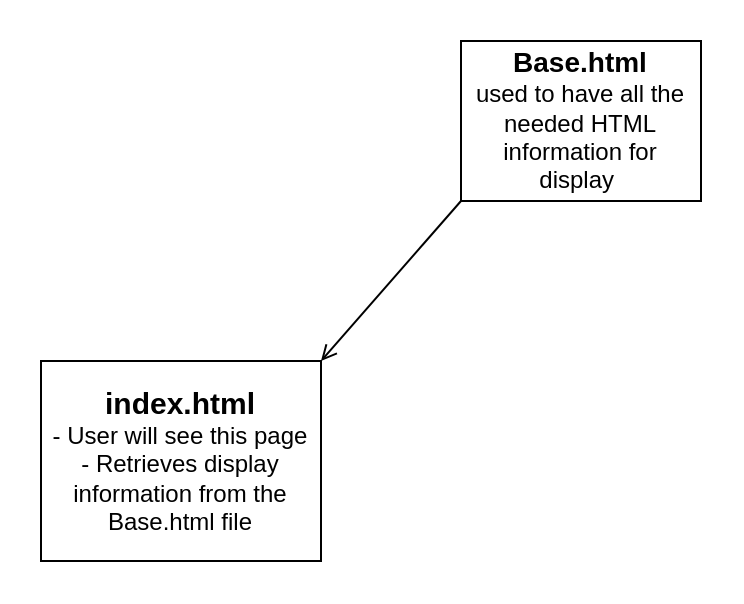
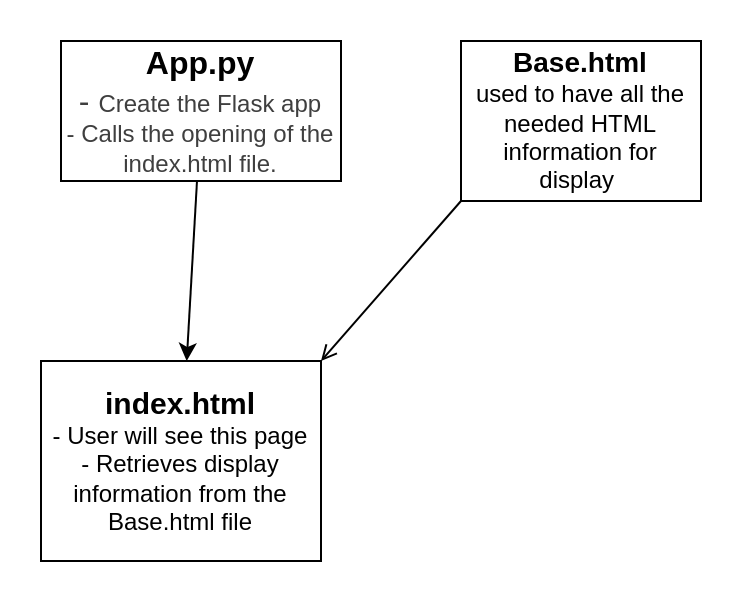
+ <mxCell id="3" value="&lt;font style=&quot;font-size: 16px;&quot;&gt;&lt;b&gt;App.py&lt;/b&gt;&lt;/font&gt;&lt;div&gt;&lt;span style=&quot;color: rgb(63, 63, 63); background-color: transparent;&quot;&gt;&lt;span style=&quot;font-size: 16px;&quot;&gt;-&lt;b&gt;&amp;nbsp;&lt;/b&gt;&lt;/span&gt;Create the Flask app&lt;/span&gt;&lt;/div&gt;&lt;div&gt;&lt;span style=&quot;color: rgb(63, 63, 63); background-color: transparent;&quot;&gt;- Calls the opening of the index.html file.&lt;/span&gt;&lt;/div&gt;" style="rounded=0;whiteSpace=wrap;html=1;" vertex="1" parent="1"><mxGeometry x="30" y="20" width="140" height="70" as="geometry" /></mxCell>
+ <mxCell id="2" value="" style="edgeStyle=none;html=1;" edge="1" parent="1" source="3" target="4"><mxGeometry relative="1" as="geometry" /></mxCell>
